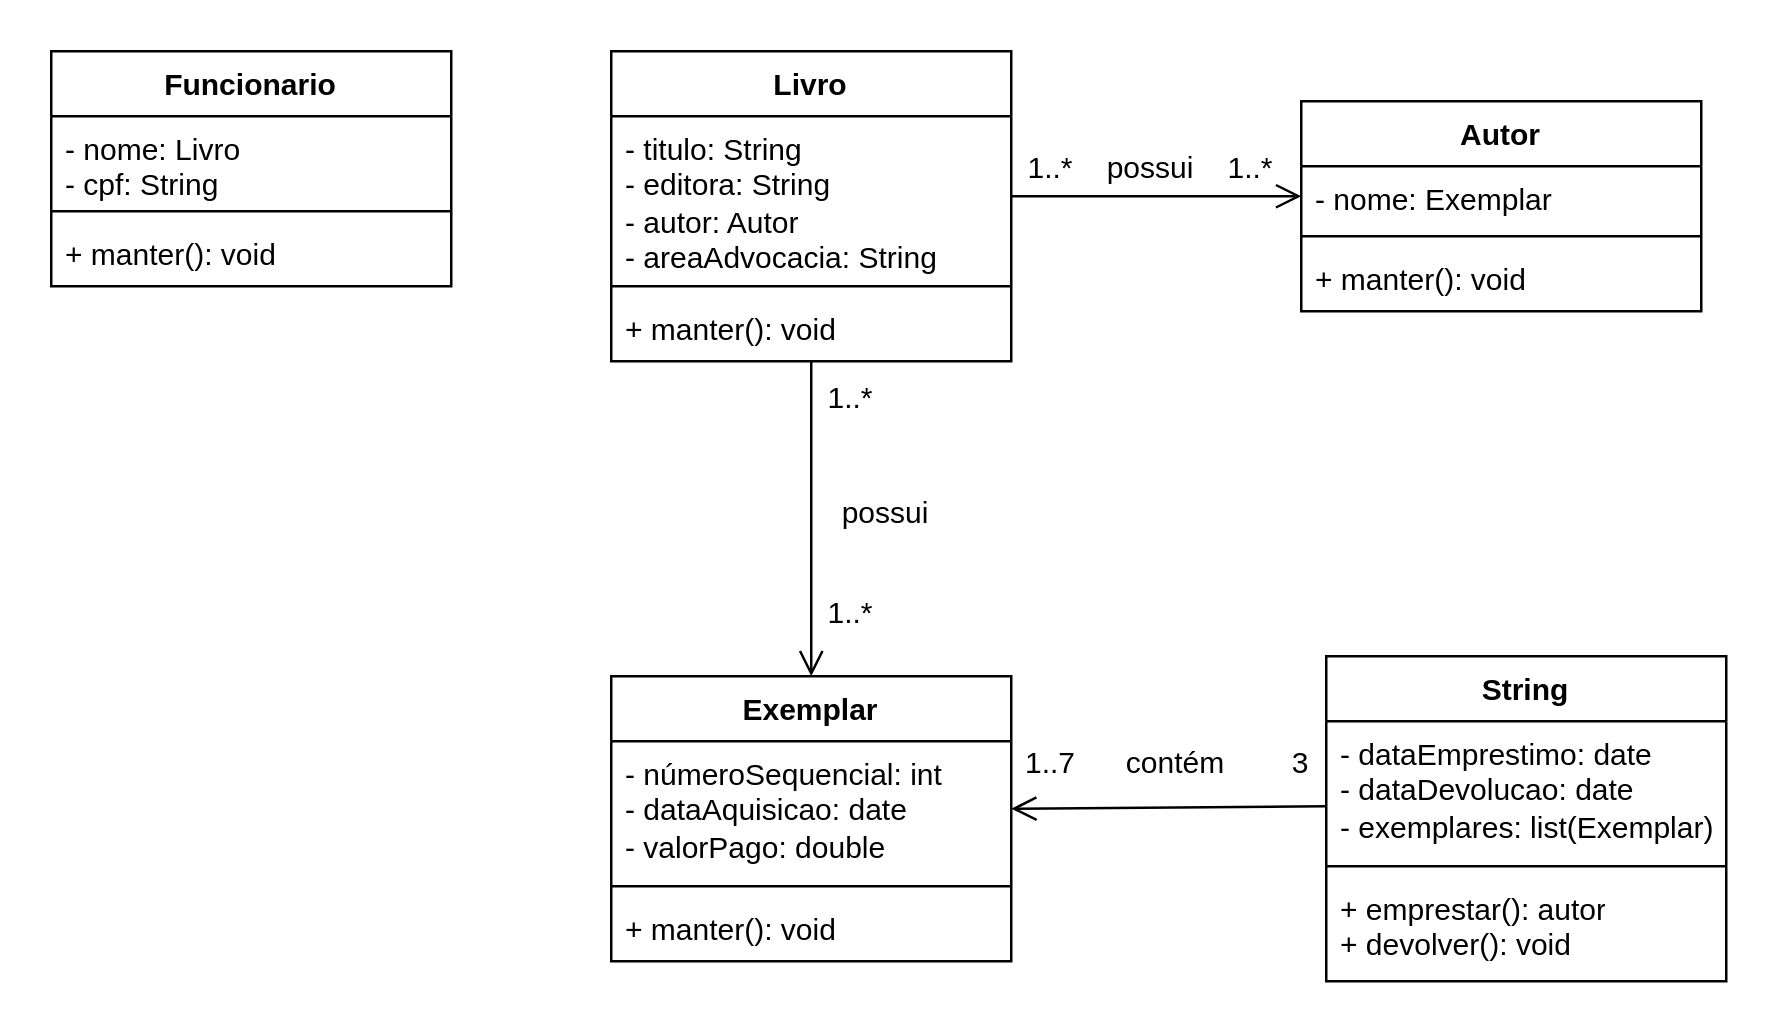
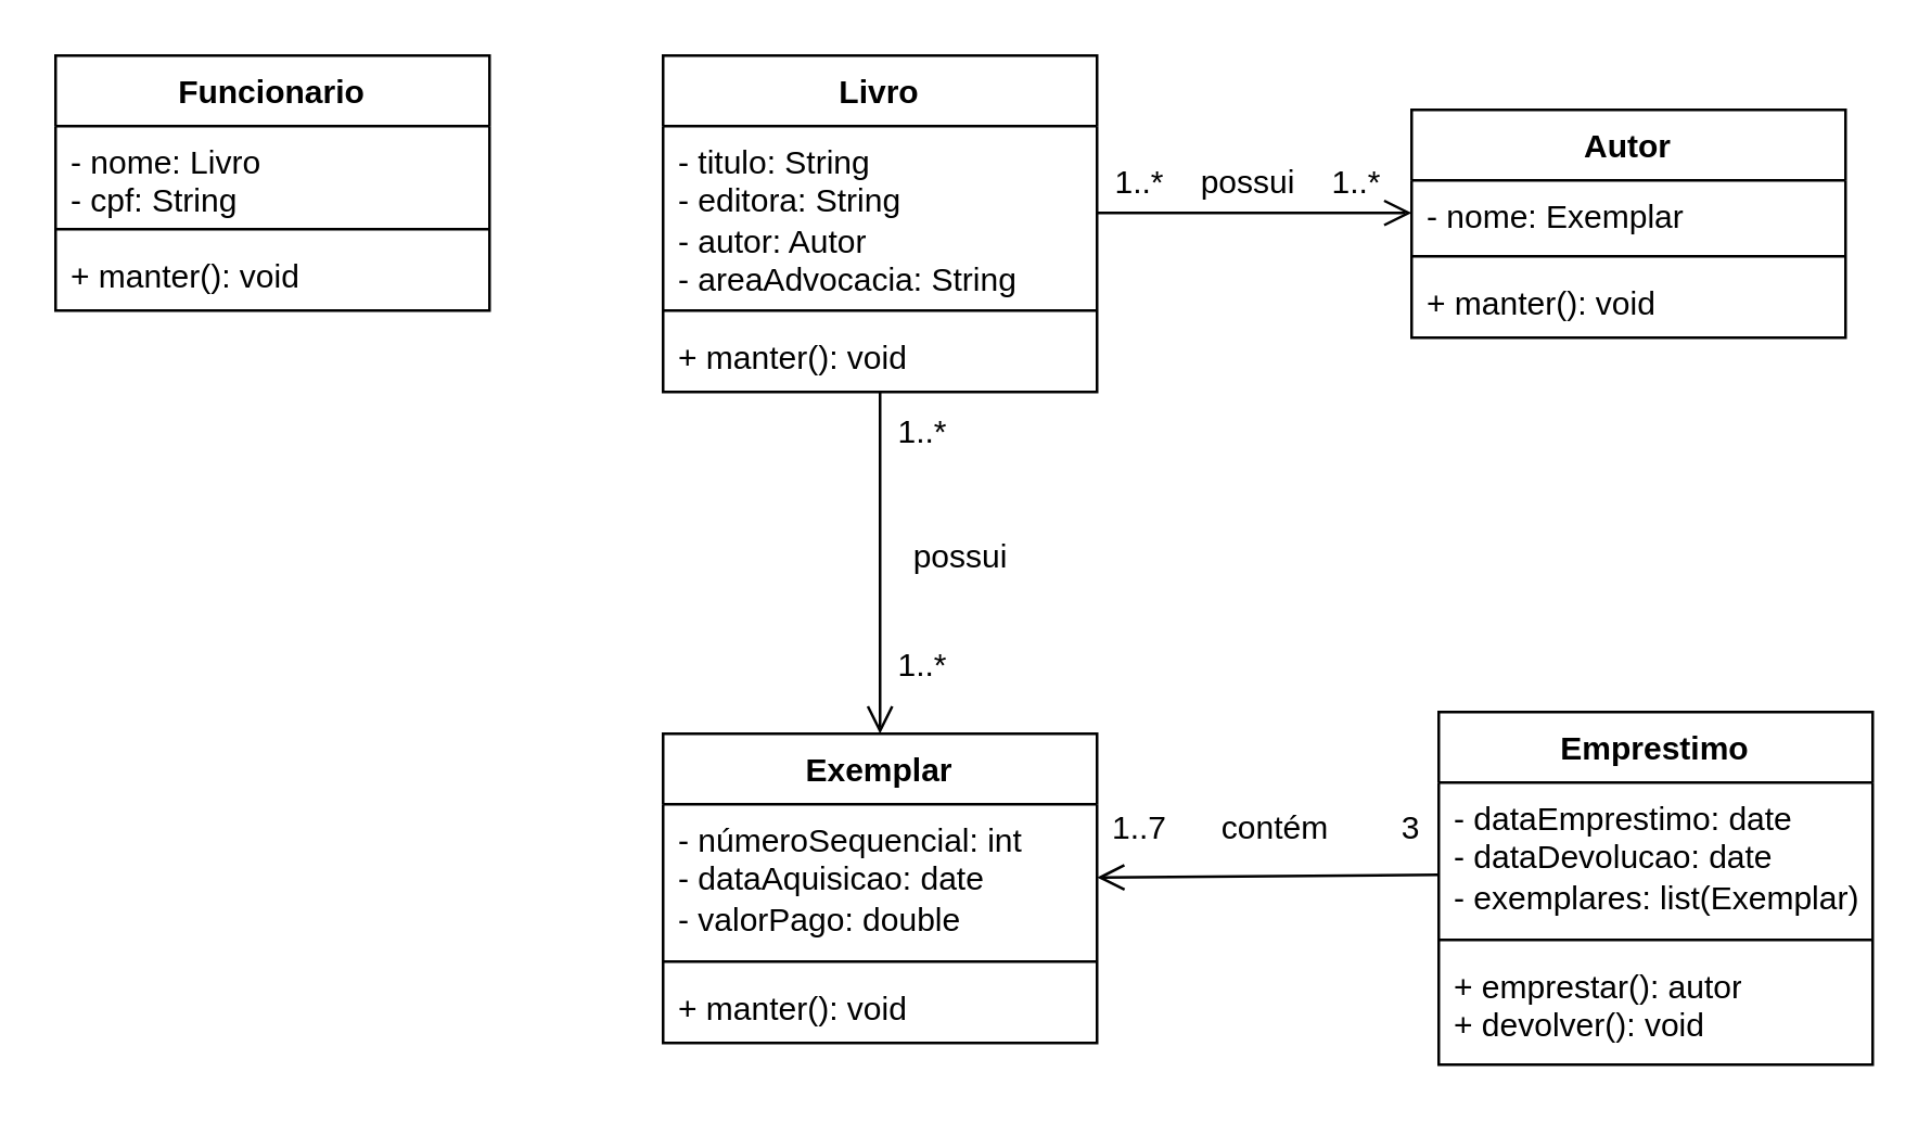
- <mxCell id="26" value="String" style="swimlane;fontStyle=1;align=center;verticalAlign=top;childLayout=stackLayout;horizontal=1;startSize=26;horizontalStack=0;resizeParent=1;resizeParentMax=0;resizeLast=0;collapsible=1;marginBottom=0;whiteSpace=wrap;html=1;" vertex="1" parent="1"><mxGeometry x="530" y="262" width="160" height="130" as="geometry" /></mxCell>
+ <mxCell id="26" value="Emprestimo" style="swimlane;fontStyle=1;align=center;verticalAlign=top;childLayout=stackLayout;horizontal=1;startSize=26;horizontalStack=0;resizeParent=1;resizeParentMax=0;resizeLast=0;collapsible=1;marginBottom=0;whiteSpace=wrap;html=1;" vertex="1" parent="1"><mxGeometry x="530" y="262" width="160" height="130" as="geometry" /></mxCell>
